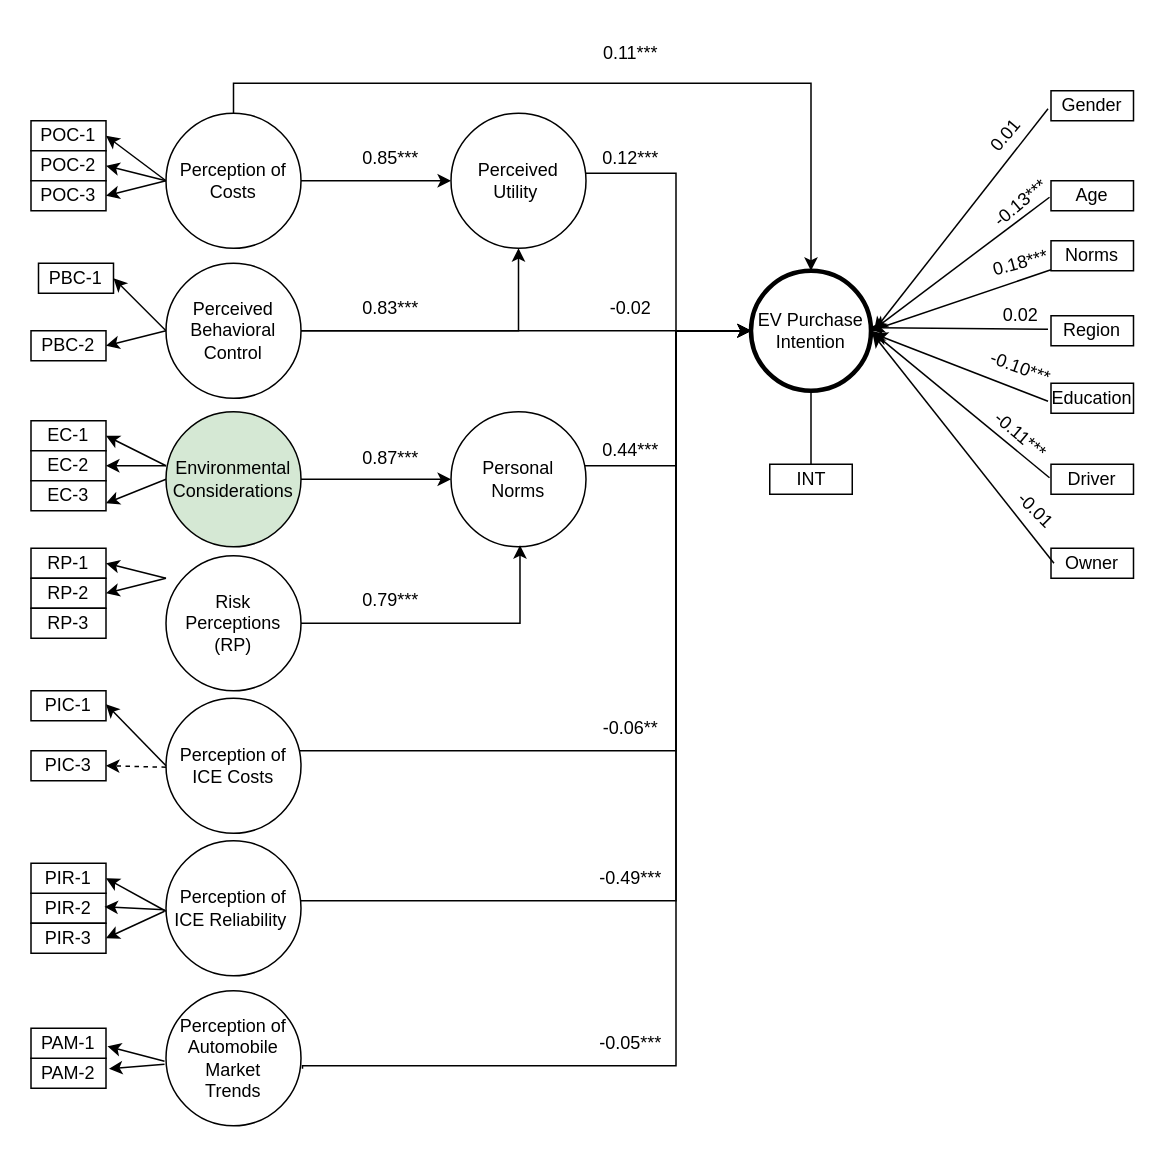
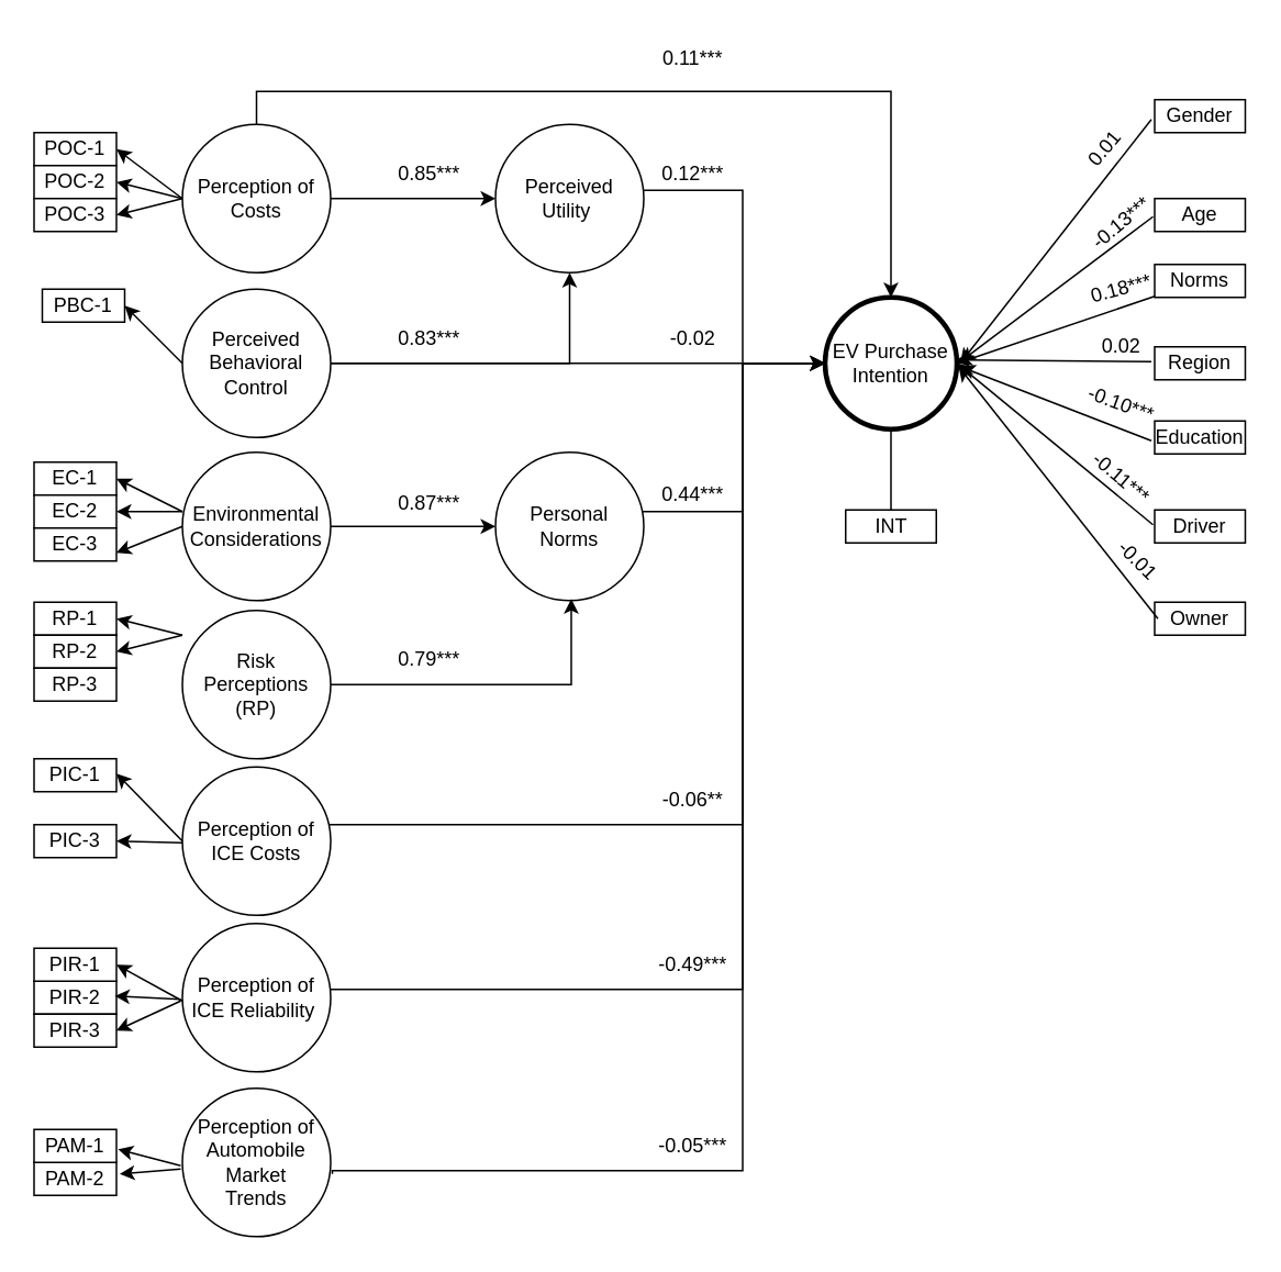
- <mxCell id="20" value="" style="endArrow=classic;html=1;rounded=0;exitX=0;exitY=0.5;exitDx=0;exitDy=0;entryX=1;entryY=0.5;entryDx=0;entryDy=0;" parent="1" source="14" target="10" edge="1"><mxGeometry width="50" height="50" relative="1" as="geometry"><mxPoint x="80" y="160" as="sourcePoint" /><mxPoint x="70" y="170" as="targetPoint" /></mxGeometry></mxCell>
- <mxCell id="10" value="PBC-2" style="rounded=0;whiteSpace=wrap;html=1;" parent="1" vertex="1"><mxGeometry x="20" y="220" width="50" height="20" as="geometry" /></mxCell>
- <mxCell id="26" value="Environmental Considerations" style="ellipse;whiteSpace=wrap;html=1;aspect=fixed;fillColor=#d5e8d4;" parent="1" vertex="1"><mxGeometry x="110" y="274" width="90" height="90" as="geometry" /></mxCell>
+ <mxCell id="26" value="Environmental Considerations" style="ellipse;whiteSpace=wrap;html=1;aspect=fixed;" parent="1" vertex="1"><mxGeometry x="110" y="274" width="90" height="90" as="geometry" /></mxCell>
- <mxCell id="46" value="" style="endArrow=classic;html=1;rounded=0;entryX=1;entryY=0.5;entryDx=0;entryDy=0;exitX=0;exitY=0.511;exitDx=0;exitDy=0;exitPerimeter=0;dashed=1;" parent="1" target="45" edge="1" source="42"><mxGeometry width="50" height="50" relative="1" as="geometry"><mxPoint x="110" y="470" as="sourcePoint" /><mxPoint x="265" y="570" as="targetPoint" /></mxGeometry></mxCell>
+ <mxCell id="46" value="" style="endArrow=classic;html=1;rounded=0;entryX=1;entryY=0.5;entryDx=0;entryDy=0;exitX=0;exitY=0.511;exitDx=0;exitDy=0;exitPerimeter=0;" parent="1" target="45" edge="1" source="42"><mxGeometry width="50" height="50" relative="1" as="geometry"><mxPoint x="110" y="470" as="sourcePoint" /><mxPoint x="265" y="570" as="targetPoint" /></mxGeometry></mxCell>
